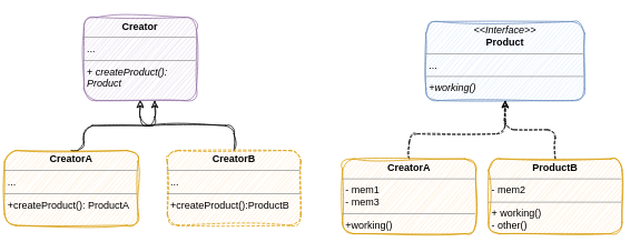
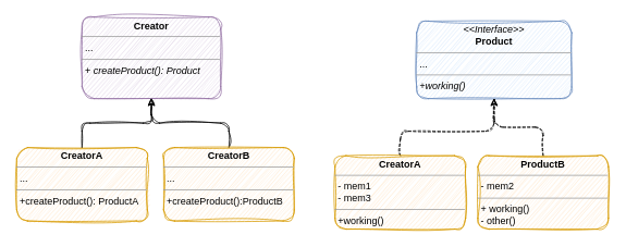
- <mxCell id="2" value="&lt;p style=&quot;margin:0px;margin-top:4px;text-align:center;&quot;&gt;&lt;b&gt;Creator&lt;/b&gt;&lt;/p&gt;&lt;hr size=&quot;1&quot;&gt;&lt;p style=&quot;margin:0px;margin-left:4px;&quot;&gt;...&lt;/p&gt;&lt;hr size=&quot;1&quot;&gt;&lt;p style=&quot;margin:0px;margin-left:4px;&quot;&gt;&lt;span style=&quot;background-color: initial;&quot;&gt;+&amp;nbsp;&lt;/span&gt;&lt;i style=&quot;background-color: initial; border-color: var(--border-color);&quot;&gt;createProduct(): Product&lt;/i&gt;&lt;/p&gt;" style="verticalAlign=top;align=left;overflow=fill;fontSize=12;fontFamily=Helvetica;html=1;whiteSpace=wrap;fillColor=#e1d5e7;strokeColor=#9673a6;sketch=1;curveFitting=1;jiggle=2;shadow=0;rounded=1;" vertex="1" parent="1"><mxGeometry x="100" y="20" width="135" height="100" as="geometry" /></mxCell>
+ <mxCell id="2" value="&lt;p style=&quot;margin:0px;margin-top:4px;text-align:center;&quot;&gt;&lt;b&gt;Creator&lt;/b&gt;&lt;/p&gt;&lt;hr size=&quot;1&quot;&gt;&lt;p style=&quot;margin:0px;margin-left:4px;&quot;&gt;...&lt;/p&gt;&lt;hr size=&quot;1&quot;&gt;&lt;p style=&quot;margin:0px;margin-left:4px;&quot;&gt;&lt;span style=&quot;background-color: initial;&quot;&gt;+&amp;nbsp;&lt;/span&gt;&lt;i style=&quot;background-color: initial; border-color: var(--border-color);&quot;&gt;createProduct(): Product&lt;/i&gt;&lt;/p&gt;" style="verticalAlign=top;align=left;overflow=fill;fontSize=12;fontFamily=Helvetica;html=1;whiteSpace=wrap;fillColor=#e1d5e7;strokeColor=#9673a6;sketch=1;curveFitting=1;jiggle=2;shadow=0;rounded=1;" vertex="1" parent="1"><mxGeometry x="100" y="20" width="170" height="100" as="geometry" /></mxCell>
- <mxCell id="12" value="&lt;p style=&quot;margin:0px;margin-top:4px;text-align:center;&quot;&gt;&lt;b&gt;CreatorA&lt;/b&gt;&lt;/p&gt;&lt;hr size=&quot;1&quot;&gt;&lt;p style=&quot;margin:0px;margin-left:4px;&quot;&gt;...&lt;/p&gt;&lt;hr size=&quot;1&quot;&gt;&lt;p style=&quot;margin:0px;margin-left:4px;&quot;&gt;+createProduct(): ProductA&lt;/p&gt;" style="verticalAlign=top;align=left;overflow=fill;fontSize=12;fontFamily=Helvetica;html=1;whiteSpace=wrap;fillColor=#ffe6cc;strokeColor=#d79b00;rounded=1;sketch=1;curveFitting=1;jiggle=2;" vertex="1" parent="1"><mxGeometry x="5" y="180" width="160" height="90" as="geometry" /></mxCell>
+ <mxCell id="12" value="&lt;p style=&quot;margin:0px;margin-top:4px;text-align:center;&quot;&gt;&lt;b&gt;CreatorA&lt;/b&gt;&lt;/p&gt;&lt;hr size=&quot;1&quot;&gt;&lt;p style=&quot;margin:0px;margin-left:4px;&quot;&gt;...&lt;/p&gt;&lt;hr size=&quot;1&quot;&gt;&lt;p style=&quot;margin:0px;margin-left:4px;&quot;&gt;+createProduct(): ProductA&lt;/p&gt;" style="verticalAlign=top;align=left;overflow=fill;fontSize=12;fontFamily=Helvetica;html=1;whiteSpace=wrap;fillColor=#ffe6cc;strokeColor=#d79b00;rounded=1;sketch=1;curveFitting=1;jiggle=2;" vertex="1" parent="1"><mxGeometry x="20" y="180" width="160" height="90" as="geometry" /></mxCell>
- <mxCell id="10" value="&lt;p style=&quot;margin:0px;margin-top:4px;text-align:center;&quot;&gt;&lt;b&gt;CreatorB&lt;/b&gt;&lt;/p&gt;&lt;hr size=&quot;1&quot;&gt;&lt;p style=&quot;margin:0px;margin-left:4px;&quot;&gt;...&lt;/p&gt;&lt;hr size=&quot;1&quot;&gt;&lt;p style=&quot;margin:0px;margin-left:4px;&quot;&gt;+createProduct():ProductB&lt;/p&gt;" style="verticalAlign=top;align=left;overflow=fill;fontSize=12;fontFamily=Helvetica;html=1;whiteSpace=wrap;fillColor=#ffe6cc;strokeColor=#d79b00;rounded=1;sketch=1;curveFitting=1;jiggle=2;dashed=1;" vertex="1" parent="1"><mxGeometry x="200" y="180" width="160" height="90" as="geometry" /></mxCell>
+ <mxCell id="10" value="&lt;p style=&quot;margin:0px;margin-top:4px;text-align:center;&quot;&gt;&lt;b&gt;CreatorB&lt;/b&gt;&lt;/p&gt;&lt;hr size=&quot;1&quot;&gt;&lt;p style=&quot;margin:0px;margin-left:4px;&quot;&gt;...&lt;/p&gt;&lt;hr size=&quot;1&quot;&gt;&lt;p style=&quot;margin:0px;margin-left:4px;&quot;&gt;+createProduct():ProductB&lt;/p&gt;" style="verticalAlign=top;align=left;overflow=fill;fontSize=12;fontFamily=Helvetica;html=1;whiteSpace=wrap;fillColor=#ffe6cc;strokeColor=#d79b00;rounded=1;sketch=1;curveFitting=1;jiggle=2;" vertex="1" parent="1"><mxGeometry x="200" y="180" width="160" height="90" as="geometry" /></mxCell>
